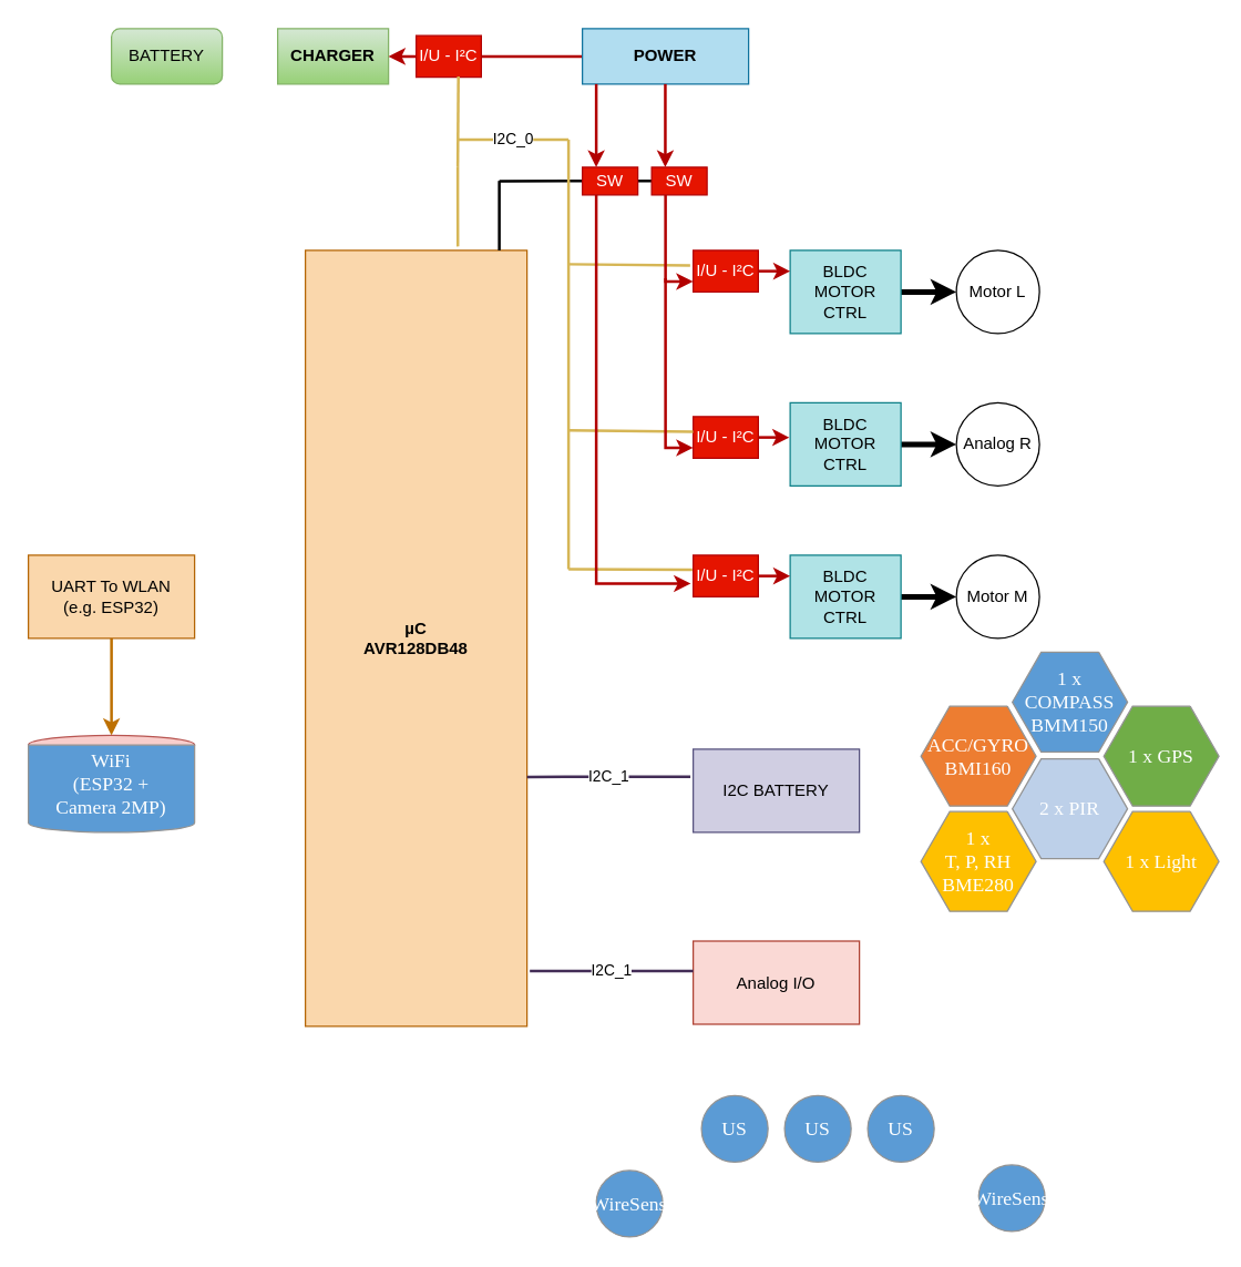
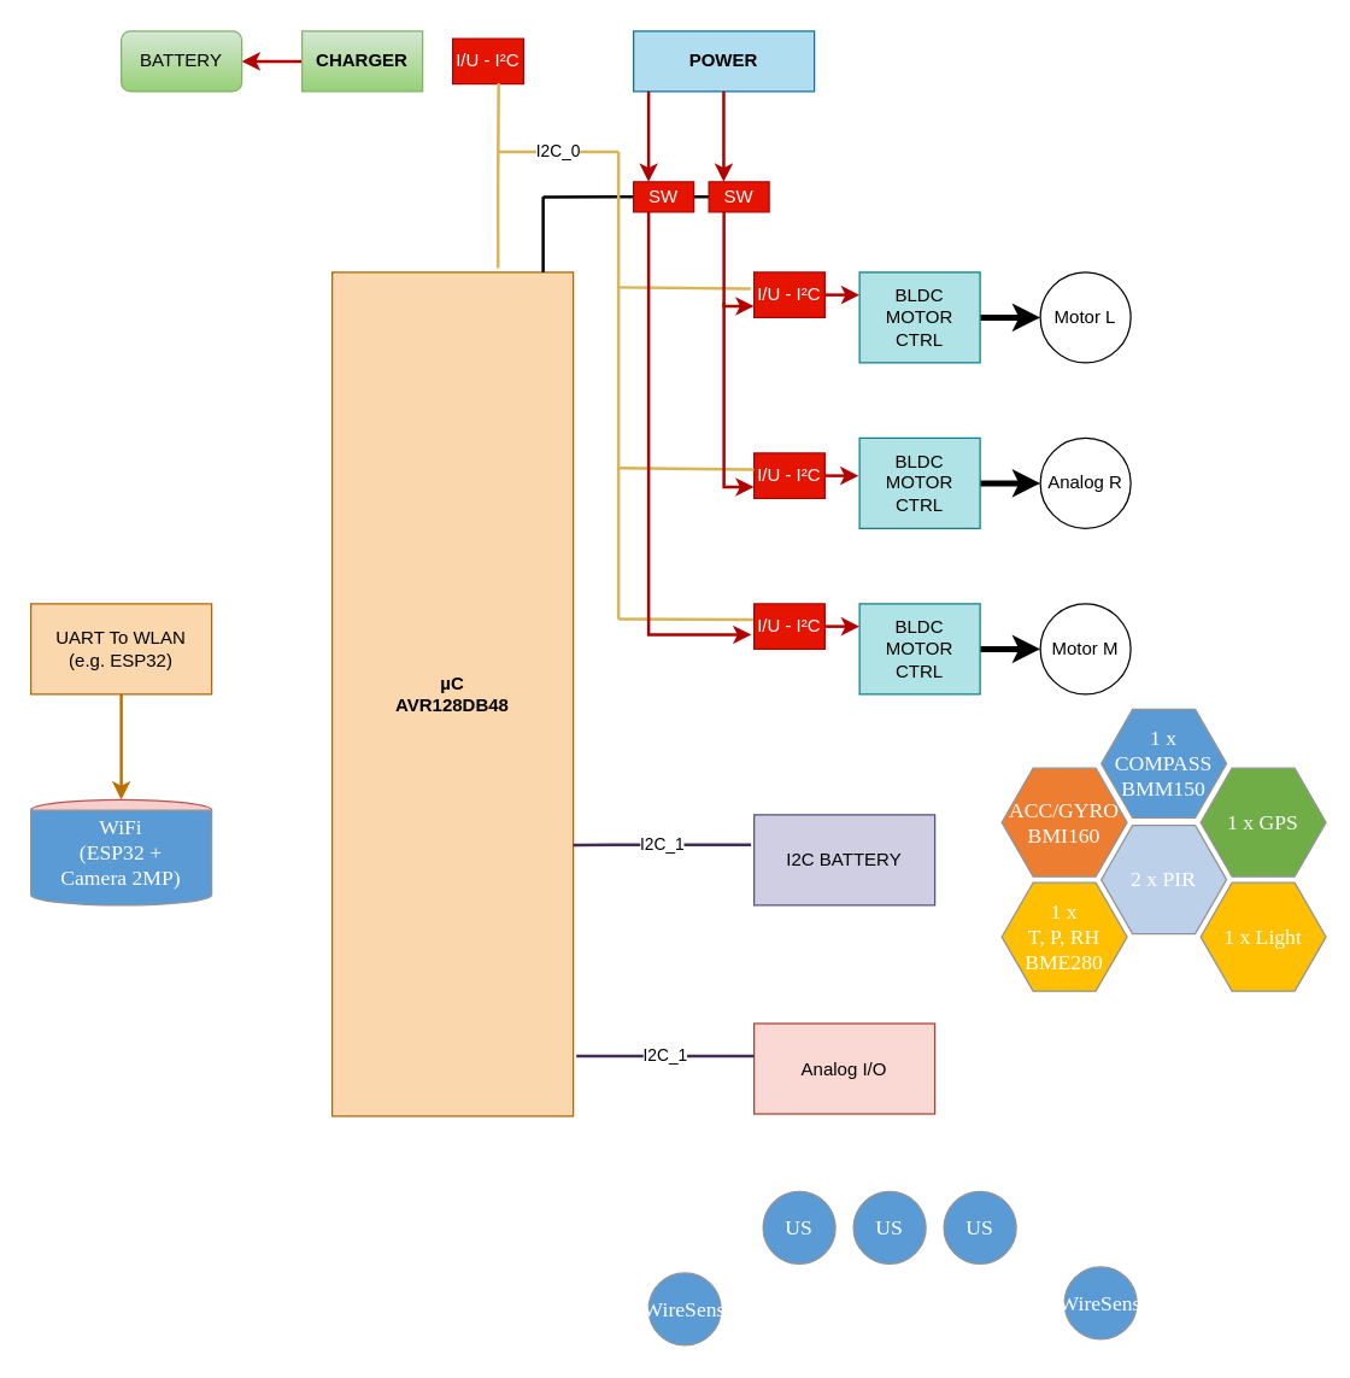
+ <mxCell id="22" style="edgeStyle=orthogonalEdgeStyle;rounded=0;orthogonalLoop=1;jettySize=auto;html=1;exitX=0;exitY=0.5;exitDx=0;exitDy=0;entryX=1;entryY=0.5;entryDx=0;entryDy=0;strokeWidth=2;fillColor=#e51400;strokeColor=#B20000;" edge="1" parent="1" source="23" target="38"><mxGeometry relative="1" as="geometry" /></mxCell>
- <mxCell id="39" style="edgeStyle=orthogonalEdgeStyle;rounded=0;orthogonalLoop=1;jettySize=auto;html=1;entryX=1;entryY=0.5;entryDx=0;entryDy=0;strokeWidth=2;fillColor=#e51400;strokeColor=#B20000;" edge="1" parent="1" source="40" target="23"><mxGeometry relative="1" as="geometry" /></mxCell>
